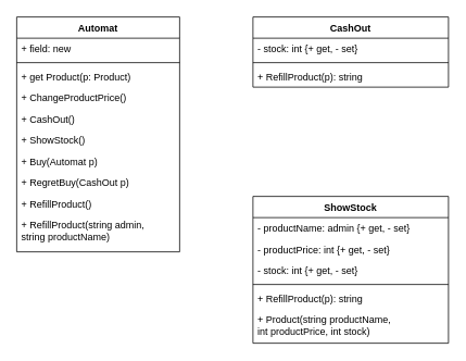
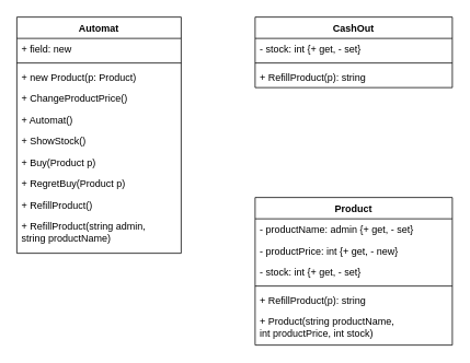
- <mxCell id="5" value="+ get Product(p: Product)" style="text;strokeColor=none;fillColor=none;align=left;verticalAlign=top;spacingLeft=4;spacingRight=4;overflow=hidden;rotatable=0;points=[[0,0.5],[1,0.5]];portConstraint=eastwest;" vertex="1" parent="2"><mxGeometry y="60" width="200" height="26" as="geometry" /></mxCell>
+ <mxCell id="5" value="+ new Product(p: Product)" style="text;strokeColor=none;fillColor=none;align=left;verticalAlign=top;spacingLeft=4;spacingRight=4;overflow=hidden;rotatable=0;points=[[0,0.5],[1,0.5]];portConstraint=eastwest;" vertex="1" parent="2"><mxGeometry y="60" width="200" height="26" as="geometry" /></mxCell>
- <mxCell id="7" value="+ CashOut()" style="text;strokeColor=none;fillColor=none;align=left;verticalAlign=top;spacingLeft=4;spacingRight=4;overflow=hidden;rotatable=0;points=[[0,0.5],[1,0.5]];portConstraint=eastwest;" vertex="1" parent="2"><mxGeometry y="112" width="200" height="26" as="geometry" /></mxCell>
+ <mxCell id="7" value="+ Automat()" style="text;strokeColor=none;fillColor=none;align=left;verticalAlign=top;spacingLeft=4;spacingRight=4;overflow=hidden;rotatable=0;points=[[0,0.5],[1,0.5]];portConstraint=eastwest;" vertex="1" parent="2"><mxGeometry y="112" width="200" height="26" as="geometry" /></mxCell>
- <mxCell id="9" value="+ Buy(Automat p)" style="text;strokeColor=none;fillColor=none;align=left;verticalAlign=top;spacingLeft=4;spacingRight=4;overflow=hidden;rotatable=0;points=[[0,0.5],[1,0.5]];portConstraint=eastwest;" vertex="1" parent="2"><mxGeometry y="164" width="200" height="26" as="geometry" /></mxCell>
+ <mxCell id="9" value="+ Buy(Product p)" style="text;strokeColor=none;fillColor=none;align=left;verticalAlign=top;spacingLeft=4;spacingRight=4;overflow=hidden;rotatable=0;points=[[0,0.5],[1,0.5]];portConstraint=eastwest;" vertex="1" parent="2"><mxGeometry y="164" width="200" height="26" as="geometry" /></mxCell>
- <mxCell id="10" value="+ RegretBuy(CashOut p)" style="text;strokeColor=none;fillColor=none;align=left;verticalAlign=top;spacingLeft=4;spacingRight=4;overflow=hidden;rotatable=0;points=[[0,0.5],[1,0.5]];portConstraint=eastwest;" vertex="1" parent="2"><mxGeometry y="190" width="200" height="26" as="geometry" /></mxCell>
+ <mxCell id="10" value="+ RegretBuy(Product p)" style="text;strokeColor=none;fillColor=none;align=left;verticalAlign=top;spacingLeft=4;spacingRight=4;overflow=hidden;rotatable=0;points=[[0,0.5],[1,0.5]];portConstraint=eastwest;" vertex="1" parent="2"><mxGeometry y="190" width="200" height="26" as="geometry" /></mxCell>
- <mxCell id="13" value="ShowStock" style="swimlane;fontStyle=1;align=center;verticalAlign=top;childLayout=stackLayout;horizontal=1;startSize=26;horizontalStack=0;resizeParent=1;resizeParentMax=0;resizeLast=0;collapsible=1;marginBottom=0;" vertex="1" parent="1"><mxGeometry x="310" y="240" width="240" height="180" as="geometry" /></mxCell>
+ <mxCell id="13" value="Product" style="swimlane;fontStyle=1;align=center;verticalAlign=top;childLayout=stackLayout;horizontal=1;startSize=26;horizontalStack=0;resizeParent=1;resizeParentMax=0;resizeLast=0;collapsible=1;marginBottom=0;" vertex="1" parent="1"><mxGeometry x="310" y="240" width="240" height="180" as="geometry" /></mxCell>
- <mxCell id="15" value="- productPrice: int {+ get, - set}" style="text;strokeColor=none;fillColor=none;align=left;verticalAlign=top;spacingLeft=4;spacingRight=4;overflow=hidden;rotatable=0;points=[[0,0.5],[1,0.5]];portConstraint=eastwest;" vertex="1" parent="13"><mxGeometry y="52" width="240" height="26" as="geometry" /></mxCell>
+ <mxCell id="15" value="- productPrice: int {+ get, - new}" style="text;strokeColor=none;fillColor=none;align=left;verticalAlign=top;spacingLeft=4;spacingRight=4;overflow=hidden;rotatable=0;points=[[0,0.5],[1,0.5]];portConstraint=eastwest;" vertex="1" parent="13"><mxGeometry y="52" width="240" height="26" as="geometry" /></mxCell>
